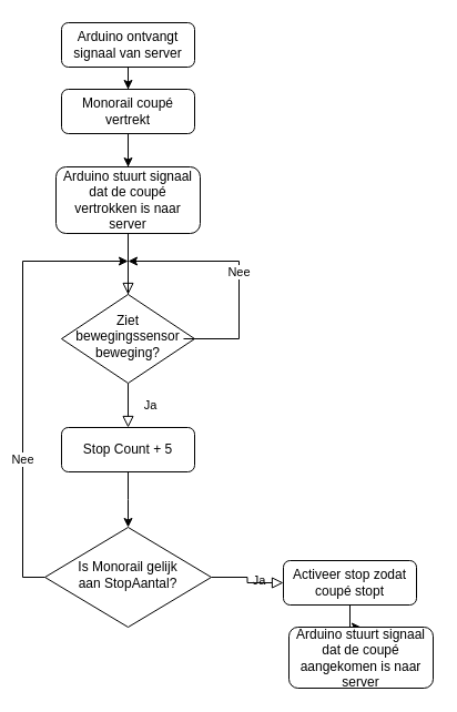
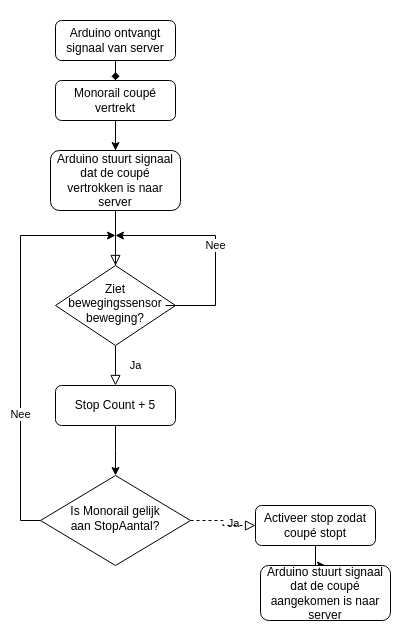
- <mxCell id="16" value="" style="edgeStyle=orthogonalEdgeStyle;rounded=0;orthogonalLoop=1;jettySize=auto;html=1;" edge="1" parent="1" source="17" target="3"><mxGeometry relative="1" as="geometry" /></mxCell>
+ <mxCell id="16" value="" style="edgeStyle=orthogonalEdgeStyle;rounded=0;orthogonalLoop=1;jettySize=auto;html=1;endArrow=diamond;" edge="1" parent="1" source="17" target="3"><mxGeometry relative="1" as="geometry" /></mxCell>
- <mxCell id="7" value="Ja" style="edgeStyle=orthogonalEdgeStyle;rounded=0;html=1;jettySize=auto;orthogonalLoop=1;fontSize=11;endArrow=block;endFill=0;endSize=8;strokeWidth=1;shadow=0;labelBackgroundColor=none;" parent="1" source="10" target="12" edge="1"><mxGeometry y="10" relative="1" as="geometry"><mxPoint as="offset" /></mxGeometry></mxCell>
+ <mxCell id="7" value="Ja" style="edgeStyle=orthogonalEdgeStyle;rounded=0;html=1;jettySize=auto;orthogonalLoop=1;fontSize=11;endArrow=block;endFill=0;endSize=8;strokeWidth=1;shadow=0;labelBackgroundColor=none;dashed=1;" parent="1" source="10" target="12" edge="1"><mxGeometry y="10" relative="1" as="geometry"><mxPoint as="offset" /></mxGeometry></mxCell>
